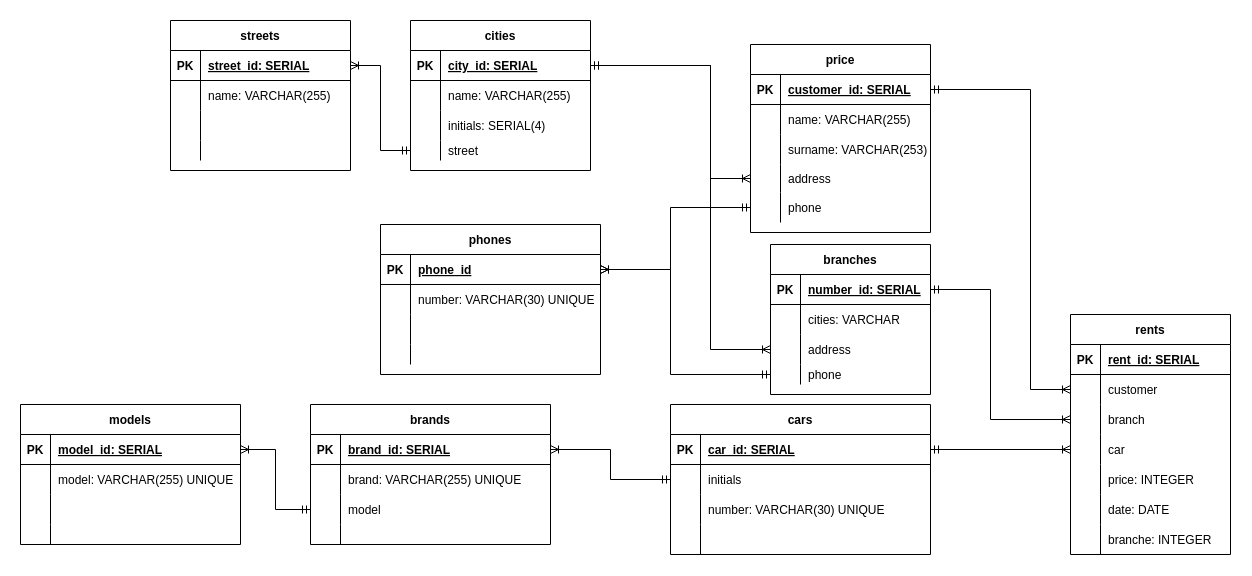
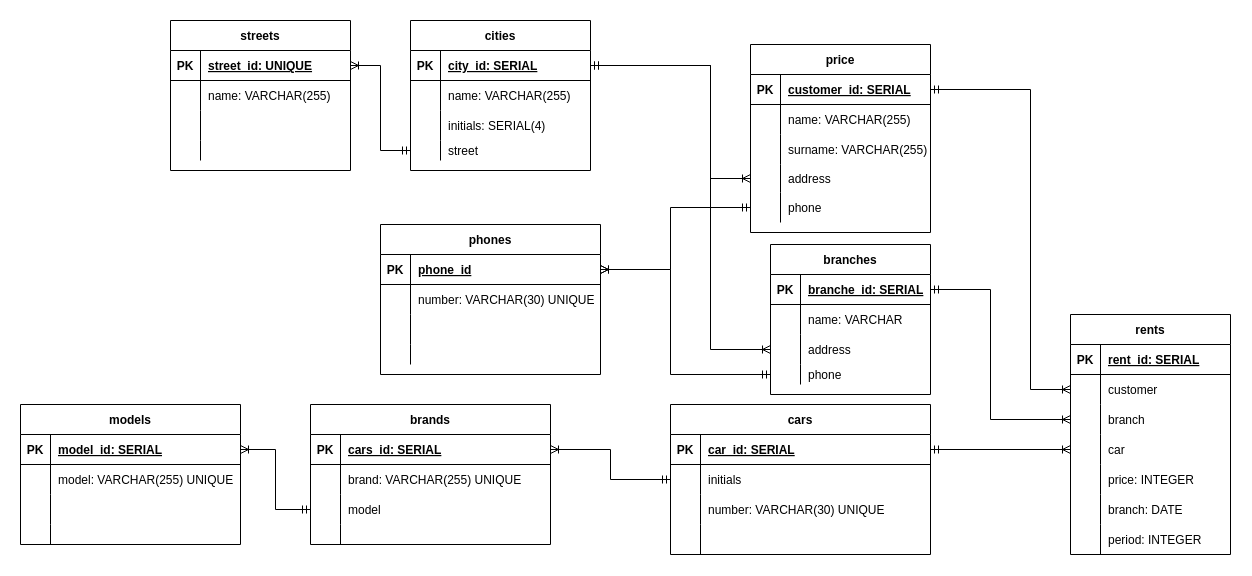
- <mxCell id="124" value="street_id: SERIAL" style="shape=partialRectangle;connectable=0;fillColor=none;top=0;left=0;bottom=0;right=0;align=left;spacingLeft=6;fontStyle=5;overflow=hidden;" parent="122" vertex="1"><mxGeometry x="30" width="150" height="30" as="geometry"><mxRectangle width="150" height="30" as="alternateBounds" /></mxGeometry></mxCell>
+ <mxCell id="124" value="street_id: UNIQUE" style="shape=partialRectangle;connectable=0;fillColor=none;top=0;left=0;bottom=0;right=0;align=left;spacingLeft=6;fontStyle=5;overflow=hidden;" parent="122" vertex="1"><mxGeometry x="30" width="150" height="30" as="geometry"><mxRectangle width="150" height="30" as="alternateBounds" /></mxGeometry></mxCell>
- <mxCell id="101" value="surname: VARCHAR(253)" style="shape=partialRectangle;connectable=0;fillColor=none;top=0;left=0;bottom=0;right=0;align=left;spacingLeft=6;overflow=hidden;fontFamily=Helvetica;fontSize=12;fontColor=default;startSize=30;strokeColor=default;" parent="99" vertex="1"><mxGeometry x="30" width="150" height="30" as="geometry"><mxRectangle width="150" height="30" as="alternateBounds" /></mxGeometry></mxCell>
+ <mxCell id="101" value="surname: VARCHAR(255)" style="shape=partialRectangle;connectable=0;fillColor=none;top=0;left=0;bottom=0;right=0;align=left;spacingLeft=6;overflow=hidden;fontFamily=Helvetica;fontSize=12;fontColor=default;startSize=30;strokeColor=default;" parent="99" vertex="1"><mxGeometry x="30" width="150" height="30" as="geometry"><mxRectangle width="150" height="30" as="alternateBounds" /></mxGeometry></mxCell>
- <mxCell id="82" value="number_id: SERIAL" style="shape=partialRectangle;connectable=0;fillColor=none;top=0;left=0;bottom=0;right=0;align=left;spacingLeft=6;fontStyle=5;overflow=hidden;fontFamily=Helvetica;fontSize=12;fontColor=default;startSize=30;strokeColor=default;" parent="80" vertex="1"><mxGeometry x="30" width="130" height="30" as="geometry"><mxRectangle width="130" height="30" as="alternateBounds" /></mxGeometry></mxCell>
+ <mxCell id="82" value="branche_id: SERIAL" style="shape=partialRectangle;connectable=0;fillColor=none;top=0;left=0;bottom=0;right=0;align=left;spacingLeft=6;fontStyle=5;overflow=hidden;fontFamily=Helvetica;fontSize=12;fontColor=default;startSize=30;strokeColor=default;" parent="80" vertex="1"><mxGeometry x="30" width="130" height="30" as="geometry"><mxRectangle width="130" height="30" as="alternateBounds" /></mxGeometry></mxCell>
- <mxCell id="85" value="cities: VARCHAR" style="shape=partialRectangle;connectable=0;fillColor=none;top=0;left=0;bottom=0;right=0;align=left;spacingLeft=6;overflow=hidden;fontFamily=Helvetica;fontSize=12;fontColor=default;startSize=30;strokeColor=default;" parent="83" vertex="1"><mxGeometry x="30" width="130" height="30" as="geometry"><mxRectangle width="130" height="30" as="alternateBounds" /></mxGeometry></mxCell>
+ <mxCell id="85" value="name: VARCHAR" style="shape=partialRectangle;connectable=0;fillColor=none;top=0;left=0;bottom=0;right=0;align=left;spacingLeft=6;overflow=hidden;fontFamily=Helvetica;fontSize=12;fontColor=default;startSize=30;strokeColor=default;" parent="83" vertex="1"><mxGeometry x="30" width="130" height="30" as="geometry"><mxRectangle width="130" height="30" as="alternateBounds" /></mxGeometry></mxCell>
- <mxCell id="40" value="brand_id: SERIAL" style="shape=partialRectangle;connectable=0;fillColor=none;top=0;left=0;bottom=0;right=0;align=left;spacingLeft=6;fontStyle=5;overflow=hidden;" parent="38" vertex="1"><mxGeometry x="30" width="210" height="30" as="geometry"><mxRectangle width="210" height="30" as="alternateBounds" /></mxGeometry></mxCell>
+ <mxCell id="40" value="cars_id: SERIAL" style="shape=partialRectangle;connectable=0;fillColor=none;top=0;left=0;bottom=0;right=0;align=left;spacingLeft=6;fontStyle=5;overflow=hidden;" parent="38" vertex="1"><mxGeometry x="30" width="210" height="30" as="geometry"><mxRectangle width="210" height="30" as="alternateBounds" /></mxGeometry></mxCell>
- <mxCell id="20" value="date: DATE" style="shape=partialRectangle;connectable=0;fillColor=none;top=0;left=0;bottom=0;right=0;align=left;spacingLeft=6;overflow=hidden;" parent="18" vertex="1"><mxGeometry x="30" width="130" height="30" as="geometry"><mxRectangle width="130" height="30" as="alternateBounds" /></mxGeometry></mxCell>
+ <mxCell id="20" value="branch: DATE" style="shape=partialRectangle;connectable=0;fillColor=none;top=0;left=0;bottom=0;right=0;align=left;spacingLeft=6;overflow=hidden;" parent="18" vertex="1"><mxGeometry x="30" width="130" height="30" as="geometry"><mxRectangle width="130" height="30" as="alternateBounds" /></mxGeometry></mxCell>
- <mxCell id="23" value="branche: INTEGER " style="shape=partialRectangle;connectable=0;fillColor=none;top=0;left=0;bottom=0;right=0;align=left;spacingLeft=6;overflow=hidden;" parent="21" vertex="1"><mxGeometry x="30" width="130" height="30" as="geometry"><mxRectangle width="130" height="30" as="alternateBounds" /></mxGeometry></mxCell>
+ <mxCell id="23" value="period: INTEGER " style="shape=partialRectangle;connectable=0;fillColor=none;top=0;left=0;bottom=0;right=0;align=left;spacingLeft=6;overflow=hidden;" parent="21" vertex="1"><mxGeometry x="30" width="130" height="30" as="geometry"><mxRectangle width="130" height="30" as="alternateBounds" /></mxGeometry></mxCell>
